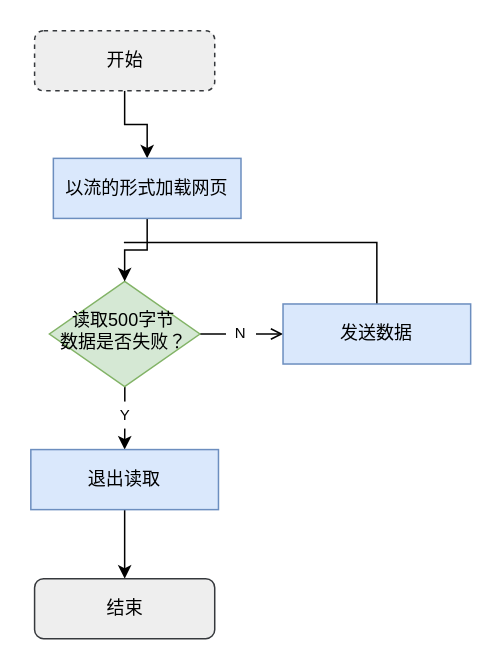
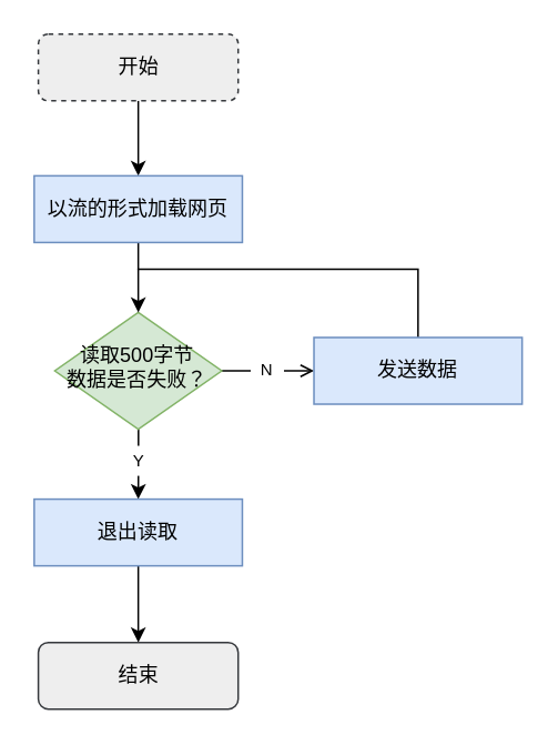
- <mxCell id="9" value="以流的形式加载网页" style="rounded=0;whiteSpace=wrap;html=1;fillColor=#dae8fc;strokeColor=#6c8ebf;" parent="1" vertex="1"><mxGeometry x="35" y="105" width="125" height="40" as="geometry" /></mxCell>
+ <mxCell id="9" value="以流的形式加载网页" style="rounded=0;whiteSpace=wrap;html=1;fillColor=#dae8fc;strokeColor=#6c8ebf;" parent="1" vertex="1"><mxGeometry x="20" y="105" width="125" height="40" as="geometry" /></mxCell>
